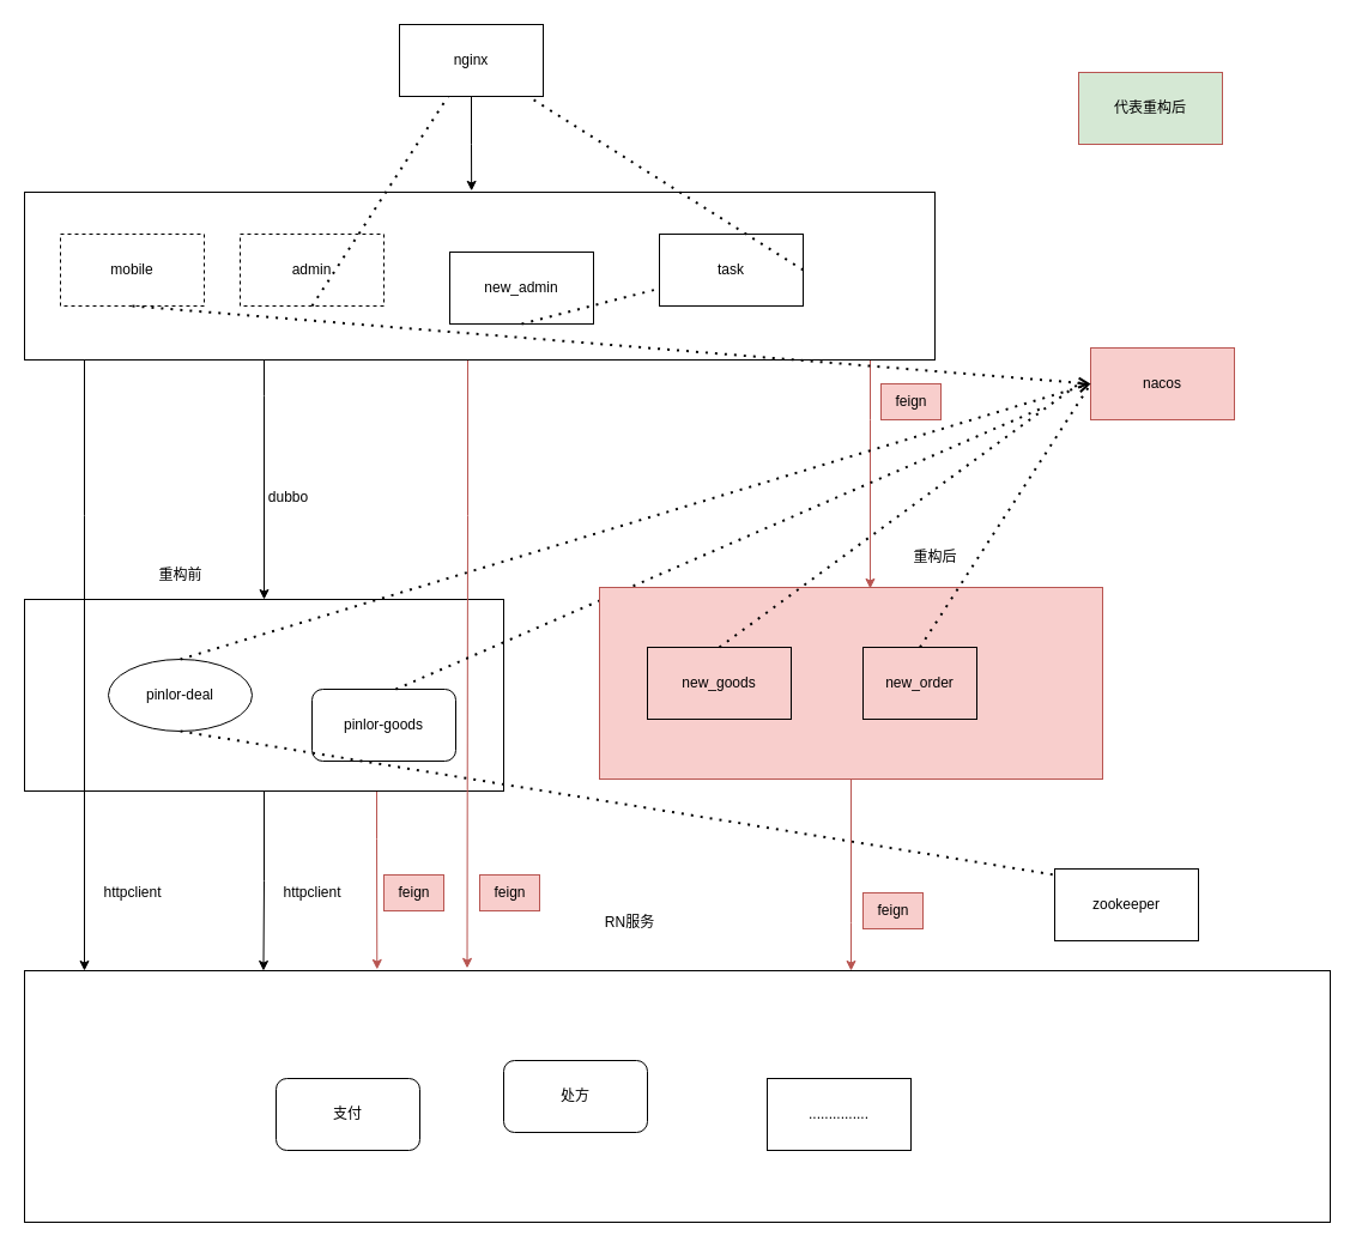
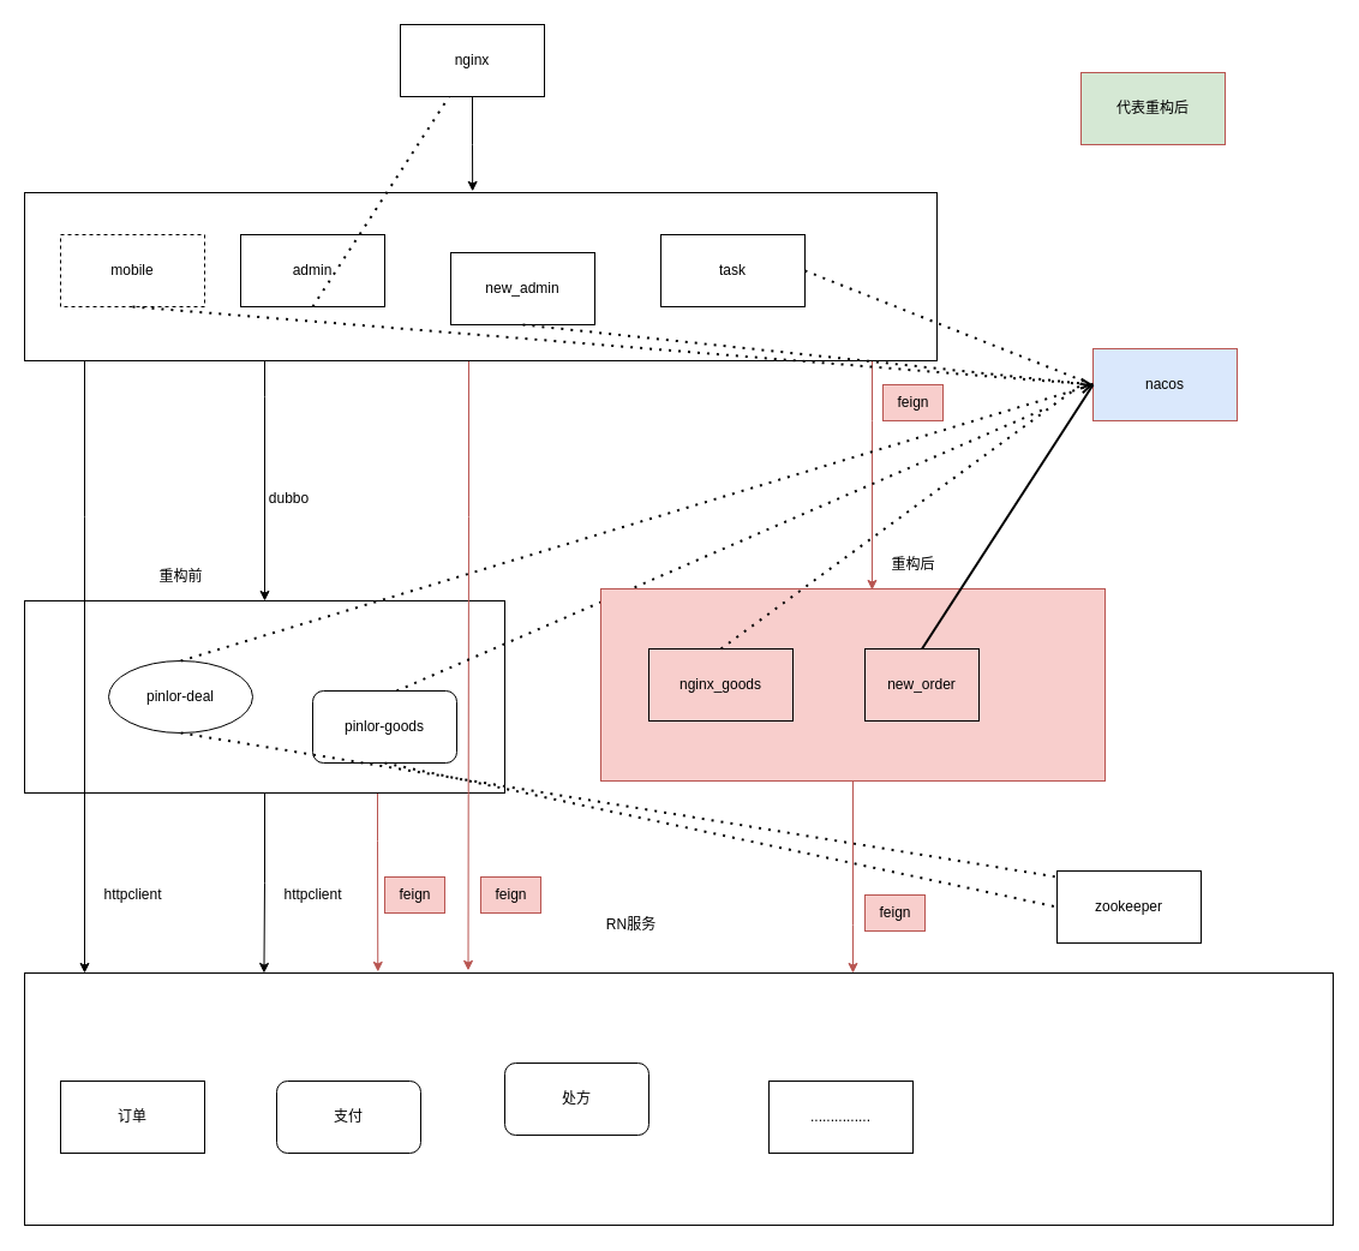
- <mxCell id="20" value="" style="endArrow=none;dashed=1;html=1;dashPattern=1 3;strokeWidth=2;rounded=0;exitX=1;exitY=0.5;exitDx=0;exitDy=0;" edge="1" parent="1" source="17" target="3"><mxGeometry width="50" height="50" relative="1" as="geometry"><mxPoint x="570" y="400" as="sourcePoint" /><mxPoint x="620" y="350" as="targetPoint" /></mxGeometry></mxCell>
+ <mxCell id="20" value="" style="endArrow=none;dashed=1;html=1;dashPattern=1 3;strokeWidth=2;rounded=0;entryX=0;entryY=0.5;entryDx=0;entryDy=0;exitX=1;exitY=0.5;exitDx=0;exitDy=0;" edge="1" parent="1" source="17" target="18"><mxGeometry width="50" height="50" relative="1" as="geometry"><mxPoint x="570" y="400" as="sourcePoint" /><mxPoint x="620" y="350" as="targetPoint" /></mxGeometry></mxCell>
- <mxCell id="15" value="admin" style="rounded=0;whiteSpace=wrap;html=1;fillColor=none;dashed=1;" vertex="1" parent="1"><mxGeometry x="200" y="195" width="120" height="60" as="geometry" /></mxCell>
+ <mxCell id="15" value="admin" style="rounded=0;whiteSpace=wrap;html=1;fillColor=none;" vertex="1" parent="1"><mxGeometry x="200" y="195" width="120" height="60" as="geometry" /></mxCell>
- <mxCell id="21" value="" style="endArrow=none;dashed=1;html=1;dashPattern=1 3;strokeWidth=2;rounded=0;exitX=0.5;exitY=1;exitDx=0;exitDy=0;" edge="1" parent="1" source="16" target="17"><mxGeometry width="50" height="50" relative="1" as="geometry"><mxPoint x="570" y="400" as="sourcePoint" /><mxPoint x="620" y="350" as="targetPoint" /></mxGeometry></mxCell>
+ <mxCell id="21" value="" style="endArrow=none;dashed=1;html=1;dashPattern=1 3;strokeWidth=2;rounded=0;entryX=0;entryY=0.5;entryDx=0;entryDy=0;exitX=0.5;exitY=1;exitDx=0;exitDy=0;" edge="1" parent="1" source="16" target="18"><mxGeometry width="50" height="50" relative="1" as="geometry"><mxPoint x="570" y="400" as="sourcePoint" /><mxPoint x="620" y="350" as="targetPoint" /></mxGeometry></mxCell>
- <mxCell id="18" value="nacos" style="rounded=0;whiteSpace=wrap;html=1;fillColor=#f8cecc;strokeColor=#b85450;" vertex="1" parent="1"><mxGeometry x="910" y="290" width="120" height="60" as="geometry" /></mxCell>
+ <mxCell id="18" value="nacos" style="rounded=0;whiteSpace=wrap;html=1;fillColor=#dae8fc;strokeColor=#b85450;" vertex="1" parent="1"><mxGeometry x="910" y="290" width="120" height="60" as="geometry" /></mxCell>
- <mxCell id="44" value="" style="endArrow=none;dashed=1;html=1;dashPattern=1 3;strokeWidth=2;rounded=0;entryX=0;entryY=0.5;entryDx=0;entryDy=0;exitX=0.5;exitY=0;exitDx=0;exitDy=0;" edge="1" parent="1" source="32" target="18"><mxGeometry width="50" height="50" relative="1" as="geometry"><mxPoint x="570" y="530" as="sourcePoint" /><mxPoint x="620" y="480" as="targetPoint" /></mxGeometry></mxCell>
+ <mxCell id="44" value="" style="endArrow=none;dashed=0;html=1;dashPattern=1 3;strokeWidth=2;rounded=0;entryX=0;entryY=0.5;entryDx=0;entryDy=0;exitX=0.5;exitY=0;exitDx=0;exitDy=0;" edge="1" parent="1" source="32" target="18"><mxGeometry width="50" height="50" relative="1" as="geometry"><mxPoint x="570" y="530" as="sourcePoint" /><mxPoint x="620" y="480" as="targetPoint" /></mxGeometry></mxCell>
- <mxCell id="42" value="重构后" style="text;html=1;align=center;verticalAlign=middle;resizable=0;points=[];autosize=1;strokeColor=none;fillColor=none;" vertex="1" parent="1"><mxGeometry x="750" y="450" width="60" height="30" as="geometry" /></mxCell>
+ <mxCell id="42" value="重构后" style="text;html=1;align=center;verticalAlign=middle;resizable=0;points=[];autosize=1;strokeColor=none;fillColor=none;" vertex="1" parent="1"><mxGeometry x="730" y="455" width="60" height="30" as="geometry" /></mxCell>
- <mxCell id="31" value="new_goods" style="rounded=0;whiteSpace=wrap;html=1;fillColor=none;" vertex="1" parent="1"><mxGeometry x="540" y="540" width="120" height="60" as="geometry" /></mxCell>
+ <mxCell id="31" value="nginx_goods" style="rounded=0;whiteSpace=wrap;html=1;fillColor=none;" vertex="1" parent="1"><mxGeometry x="540" y="540" width="120" height="60" as="geometry" /></mxCell>
+ <mxCell id="26" value="" style="endArrow=none;dashed=1;html=1;dashPattern=1 3;strokeWidth=2;rounded=0;entryX=0;entryY=0.5;entryDx=0;entryDy=0;exitX=0.5;exitY=1;exitDx=0;exitDy=0;" edge="1" parent="1" source="7" target="19"><mxGeometry width="50" height="50" relative="1" as="geometry"><mxPoint x="570" y="640" as="sourcePoint" /><mxPoint x="620" y="590" as="targetPoint" /></mxGeometry></mxCell>
+ <mxCell id="36" value="订单" style="rounded=0;whiteSpace=wrap;html=1;fillColor=none;" vertex="1" parent="1"><mxGeometry x="50" y="900" width="120" height="60" as="geometry" /></mxCell>
